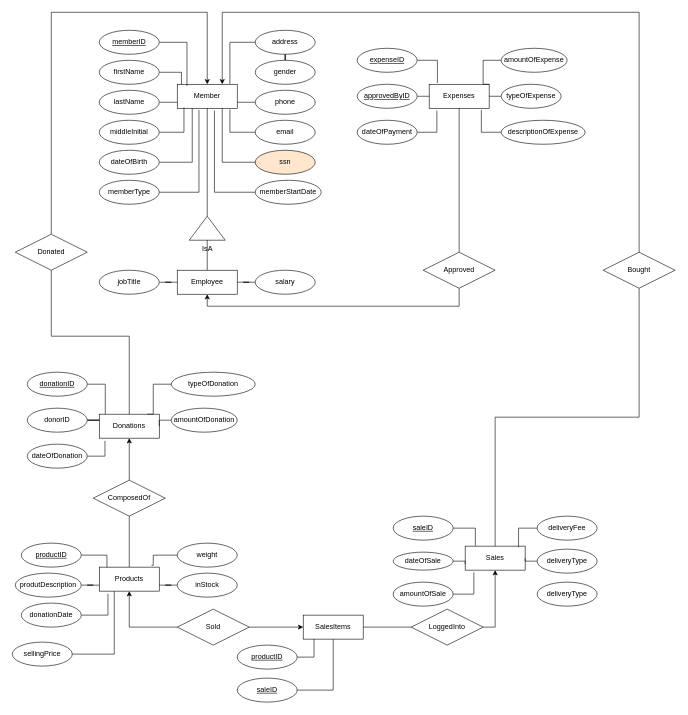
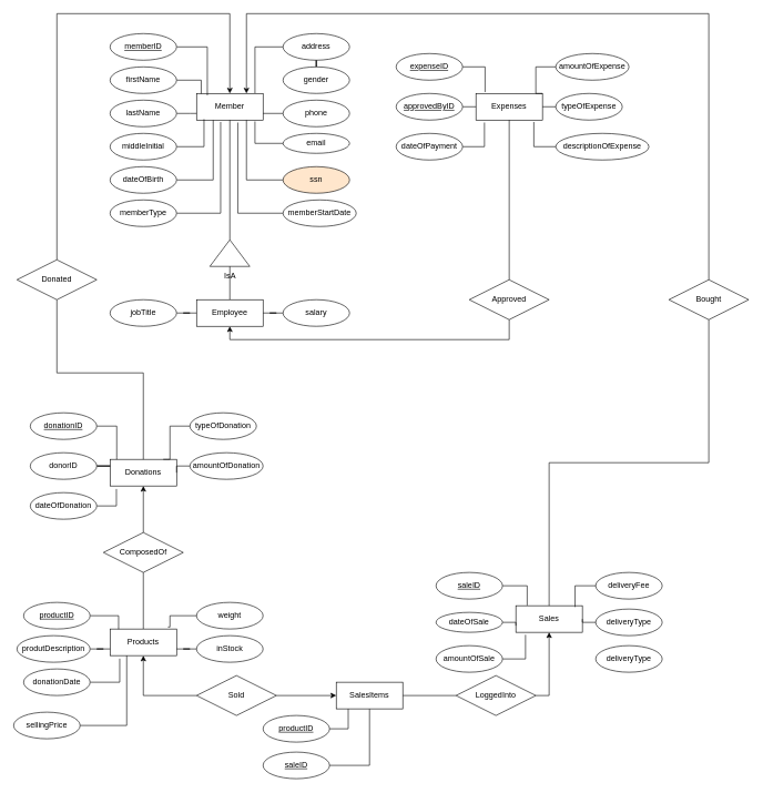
- <mxCell id="9" value="email" style="ellipse;whiteSpace=wrap;html=1;align=center;" vertex="1" parent="1"><mxGeometry x="425" y="200" width="100" height="40" as="geometry" /></mxCell>
+ <mxCell id="9" value="email" style="ellipse;whiteSpace=wrap;html=1;align=center;" vertex="1" parent="1"><mxGeometry x="425" y="200" width="100" height="30" as="geometry" /></mxCell>
- <mxCell id="64" value="typeOfDonation" style="ellipse;whiteSpace=wrap;html=1;align=center;" vertex="1" parent="1"><mxGeometry x="285" y="620" width="140" height="40" as="geometry" /></mxCell>
+ <mxCell id="64" value="typeOfDonation" style="ellipse;whiteSpace=wrap;html=1;align=center;" vertex="1" parent="1"><mxGeometry x="285" y="620" width="100" height="40" as="geometry" /></mxCell>
